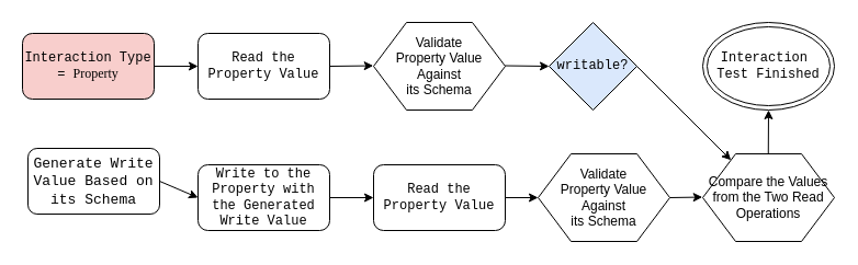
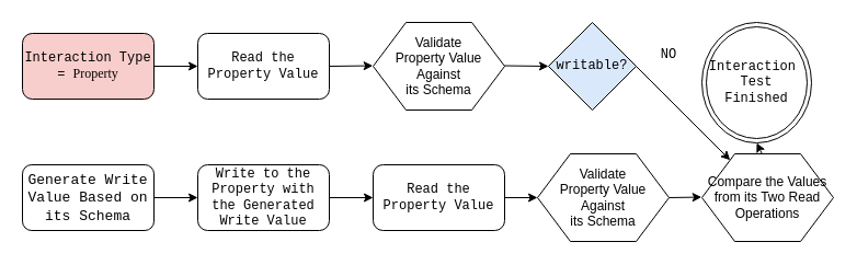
+ <mxCell id="7" value="NO" style="text;html=1;strokeColor=none;fillColor=none;align=center;verticalAlign=middle;whiteSpace=wrap;fontFamily=Courier New;fontSize=12;fontColor=#000000;" parent="1" vertex="1"><mxGeometry x="590" y="40" width="40" height="20" as="geometry" /></mxCell>
- <mxCell id="8" value="Interaction&amp;nbsp;&lt;div&gt;Test Finished&lt;/div&gt;" style="ellipse;shape=doubleEllipse;whiteSpace=wrap;html=1;strokeColor=#000000;strokeWidth=1;fillColor=#ffffff;fontFamily=Courier New;fontSize=12;fontColor=#000000;align=center;" parent="1" vertex="1"><mxGeometry x="640" y="20" width="120" height="80" as="geometry" /></mxCell>
+ <mxCell id="8" value="Interaction&amp;nbsp;&lt;div&gt;Test Finished&lt;/div&gt;" style="ellipse;shape=doubleEllipse;whiteSpace=wrap;html=1;strokeColor=#000000;strokeWidth=1;fillColor=#ffffff;fontFamily=Courier New;fontSize=12;fontColor=#000000;align=center;" parent="1" vertex="1"><mxGeometry x="640" y="20" width="100" height="110" as="geometry" /></mxCell>
- <mxCell id="4" value="&lt;font style=&quot;font-size: 13px&quot;&gt;&lt;font face=&quot;Courier New&quot;&gt;Generate Write Value Based on its Schema&lt;/font&gt;&lt;/font&gt;" style="rounded=1;whiteSpace=wrap;html=1;strokeColor=#000000;strokeWidth=1;fillColor=#ffffff;fontFamily=Verbatim;fontSize=12;fontColor=#000000;align=center;arcSize=14;verticalAlign=middle;" parent="1" vertex="1"><mxGeometry x="25" y="135" width="120" height="60" as="geometry" /></mxCell>
+ <mxCell id="4" value="&lt;font style=&quot;font-size: 13px&quot;&gt;&lt;font face=&quot;Courier New&quot;&gt;Generate Write Value Based on its Schema&lt;/font&gt;&lt;/font&gt;" style="rounded=1;whiteSpace=wrap;html=1;strokeColor=#000000;strokeWidth=1;fillColor=#ffffff;fontFamily=Verbatim;fontSize=12;fontColor=#000000;align=center;arcSize=14;verticalAlign=middle;" parent="1" vertex="1"><mxGeometry x="20" y="150" width="120" height="60" as="geometry" /></mxCell>
- <mxCell id="21" value="&lt;span&gt;Compare the Values from the Two Read Operations&lt;/span&gt;&lt;br&gt;" style="shape=hexagon;perimeter=hexagonPerimeter2;whiteSpace=wrap;html=1;rounded=0;shadow=0;strokeWidth=1;fillColor=#ffffff;fontSize=12;" vertex="1" parent="1"><mxGeometry x="640" y="140" width="120" height="80" as="geometry" /></mxCell>
+ <mxCell id="21" value="&lt;span&gt;Compare the Values from its Two Read Operations&lt;/span&gt;&lt;br&gt;" style="shape=hexagon;perimeter=hexagonPerimeter2;whiteSpace=wrap;html=1;rounded=0;shadow=0;strokeWidth=1;fillColor=#ffffff;fontSize=12;" vertex="1" parent="1"><mxGeometry x="640" y="140" width="120" height="80" as="geometry" /></mxCell>
